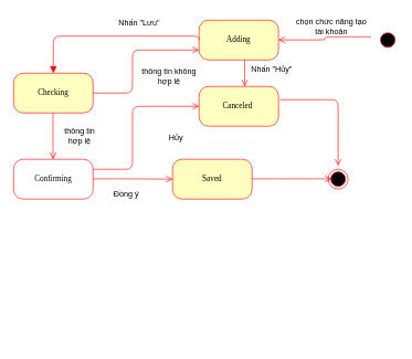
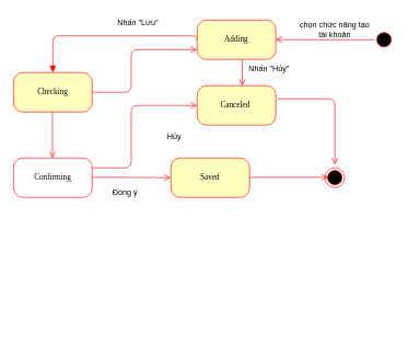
- <mxCell id="12" value="chọn chức năng tạo tài khoản" style="text;html=1;align=center;verticalAlign=middle;whiteSpace=wrap;rounded=0;" vertex="1" parent="1"><mxGeometry x="440" y="25" width="120" height="30" as="geometry" /></mxCell>
+ <mxCell id="12" value="chọn chức năng tạo tài khoản" style="text;html=1;align=center;verticalAlign=middle;whiteSpace=wrap;rounded=0;" vertex="1" parent="1"><mxGeometry x="450" y="30" width="120" height="30" as="geometry" /></mxCell>
- <mxCell id="8" value="thông tin không hợp lệ" style="text;html=1;align=center;verticalAlign=middle;whiteSpace=wrap;rounded=0;" vertex="1" parent="1"><mxGeometry x="210" y="100" width="90" height="30" as="geometry" /></mxCell>
- <mxCell id="7" value="thông tin hợp lệ" style="text;html=1;align=center;verticalAlign=middle;whiteSpace=wrap;rounded=0;" vertex="1" parent="1"><mxGeometry x="90" y="190" width="60" height="30" as="geometry" /></mxCell>
